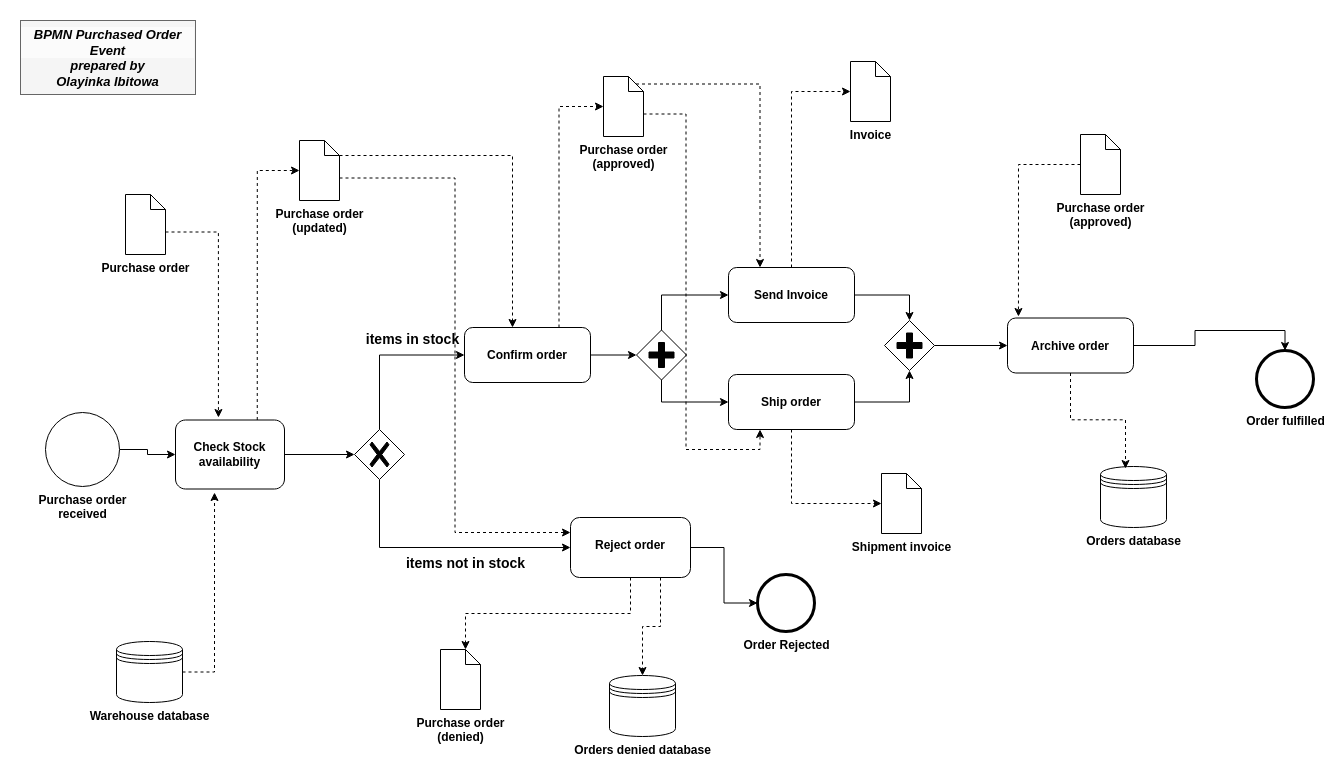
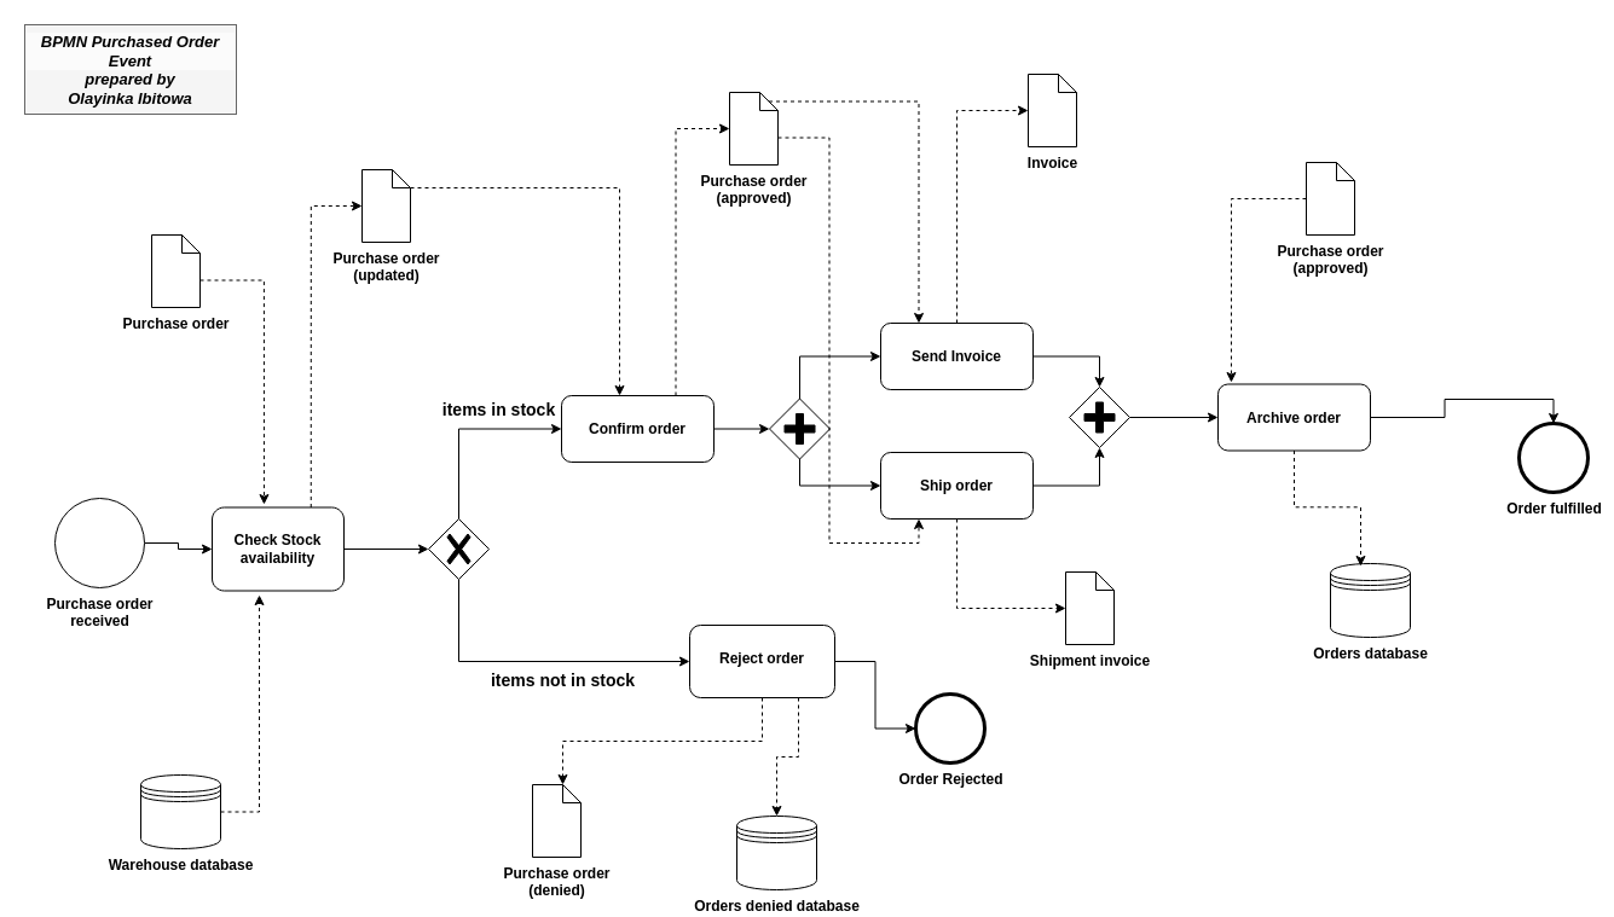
- <mxCell id="33" style="edgeStyle=orthogonalEdgeStyle;rounded=0;orthogonalLoop=1;jettySize=auto;html=1;exitX=0;exitY=0;exitDx=40;exitDy=37.5;exitPerimeter=0;entryX=0;entryY=0.25;entryDx=0;entryDy=0;dashed=1;" edge="1" parent="1" source="34" target="14"><mxGeometry relative="1" as="geometry" /></mxCell>
